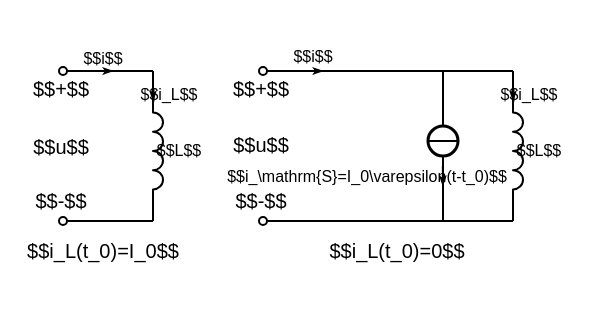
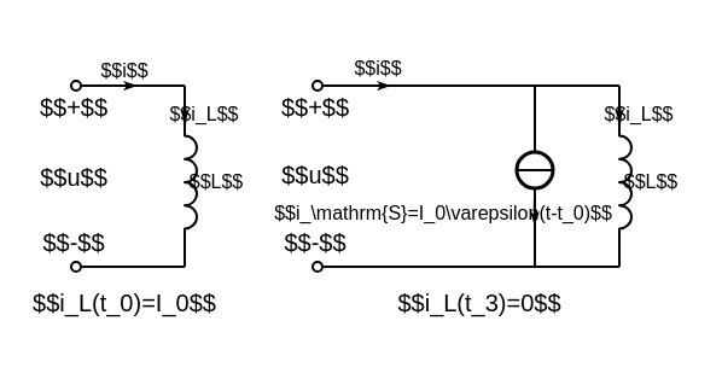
- <mxCell id="19" value="$$i_L(t_0)=0$$" style="text;html=1;align=center;verticalAlign=middle;resizable=1;points=[];autosize=1;strokeColor=none;fillColor=none;fontSize=10;movable=1;rotatable=1;deletable=1;editable=1;connectable=1;" vertex="1" parent="1"><mxGeometry x="166" y="115" width="63" height="20" as="geometry" /></mxCell>
+ <mxCell id="19" value="$$i_L(t_3)=0$$" style="text;html=1;align=center;verticalAlign=middle;resizable=1;points=[];autosize=1;strokeColor=none;fillColor=none;fontSize=10;movable=1;rotatable=1;deletable=1;editable=1;connectable=1;" vertex="1" parent="1"><mxGeometry x="166" y="115" width="63" height="20" as="geometry" /></mxCell>
